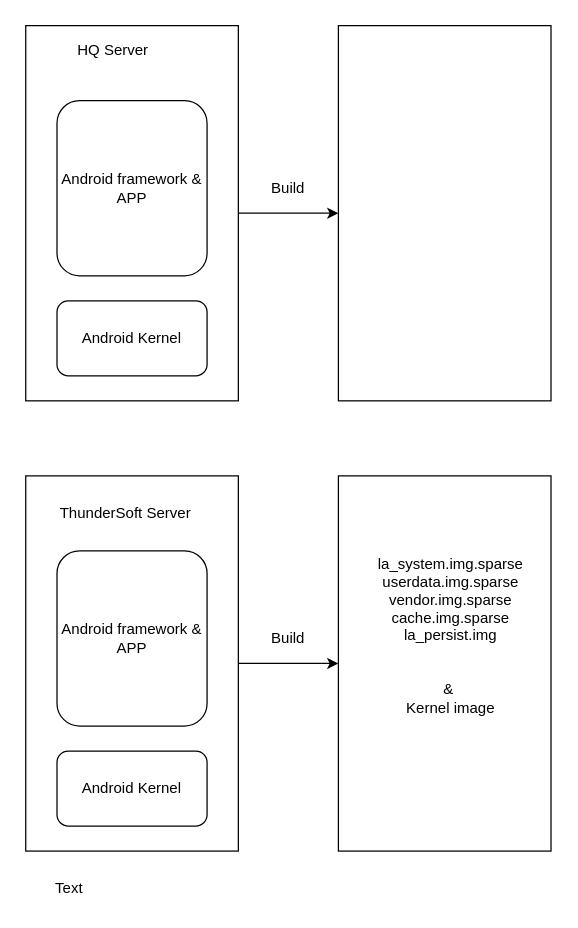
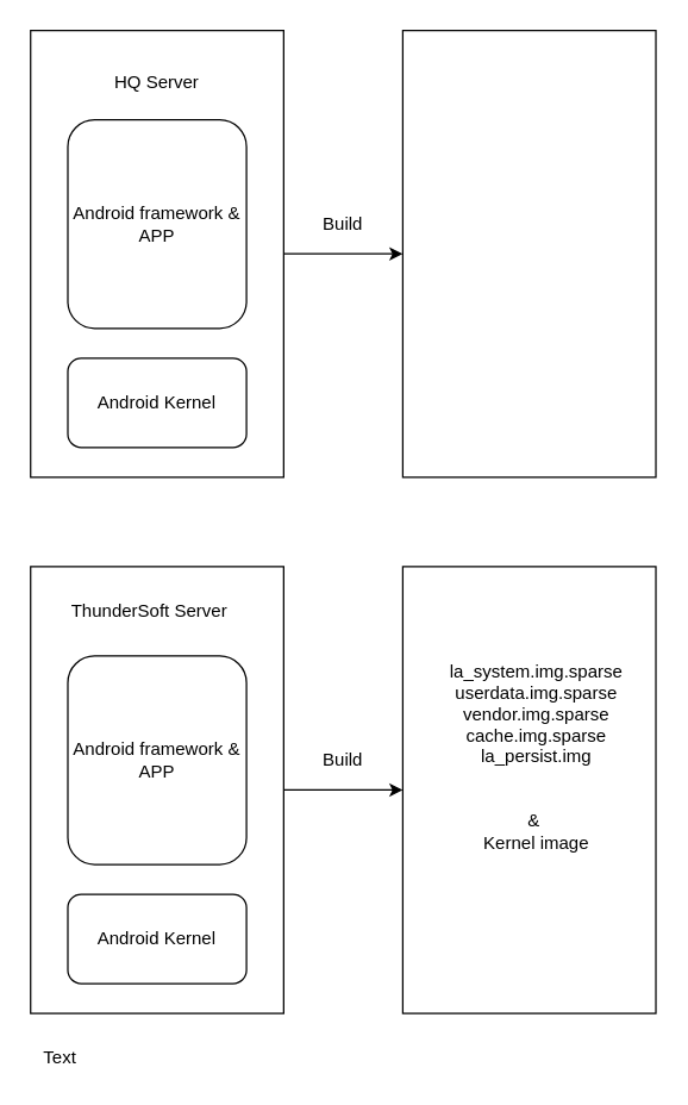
- <mxCell id="13" value="HQ Server" style="text;html=1;strokeColor=none;fillColor=none;align=center;verticalAlign=middle;whiteSpace=wrap;rounded=0;" vertex="1" parent="1"><mxGeometry x="40" y="30" width="100" height="20" as="geometry" /></mxCell>
+ <mxCell id="13" value="HQ Server" style="text;html=1;strokeColor=none;fillColor=none;align=center;verticalAlign=middle;whiteSpace=wrap;rounded=0;" vertex="1" parent="1"><mxGeometry x="55" y="45" width="100" height="20" as="geometry" /></mxCell>
- <mxCell id="12" value="Text" style="text;html=1;strokeColor=none;fillColor=none;align=center;verticalAlign=middle;whiteSpace=wrap;rounded=0;" vertex="1" parent="1"><mxGeometry x="35" y="700" width="40" height="20" as="geometry" /></mxCell>
+ <mxCell id="12" value="Text" style="text;html=1;strokeColor=none;fillColor=none;align=center;verticalAlign=middle;whiteSpace=wrap;rounded=0;" vertex="1" parent="1"><mxGeometry x="20" y="700" width="40" height="20" as="geometry" /></mxCell>
